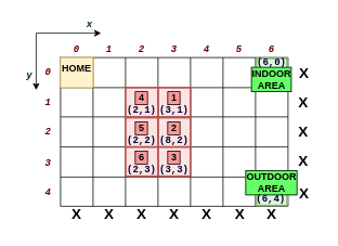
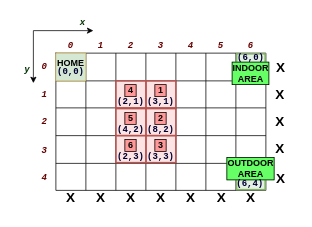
- <mxCell id="43" value="HOME" style="rounded=0;whiteSpace=wrap;html=1;labelBackgroundColor=none;fontSize=12;fillColor=#fff2cc;strokeColor=#d6b656;fontStyle=1;spacingTop=-10;" parent="1" vertex="1"><mxGeometry x="74" y="70" width="40" height="37" as="geometry" /></mxCell>
+ <mxCell id="43" value="HOME" style="rounded=0;whiteSpace=wrap;html=1;labelBackgroundColor=none;fontSize=12;fillColor=#d5e8d4;strokeColor=#d6b656;fontStyle=1;spacingTop=-10;" parent="1" vertex="1"><mxGeometry x="74" y="70" width="40" height="37" as="geometry" /></mxCell>
+ <mxCell id="64" value="(0,0)" style="text;html=1;strokeColor=none;fillColor=none;align=center;verticalAlign=middle;whiteSpace=wrap;rounded=0;fontFamily=Courier New;fontStyle=1;fontColor=#000033;" parent="1" vertex="1"><mxGeometry x="74" y="85" width="40" height="20" as="geometry" /></mxCell>
- <mxCell id="77" value="(2,2)" style="text;html=1;strokeColor=none;fillColor=none;align=center;verticalAlign=middle;whiteSpace=wrap;rounded=0;fontFamily=Courier New;fontStyle=1;fontColor=#000033;" parent="1" vertex="1"><mxGeometry x="154" y="162" width="40" height="20" as="geometry" /></mxCell>
+ <mxCell id="77" value="(4,2)" style="text;html=1;strokeColor=none;fillColor=none;align=center;verticalAlign=middle;whiteSpace=wrap;rounded=0;fontFamily=Courier New;fontStyle=1;fontColor=#000033;" parent="1" vertex="1"><mxGeometry x="154" y="162" width="40" height="20" as="geometry" /></mxCell>
